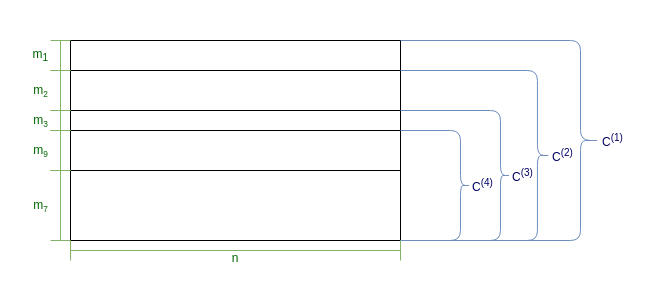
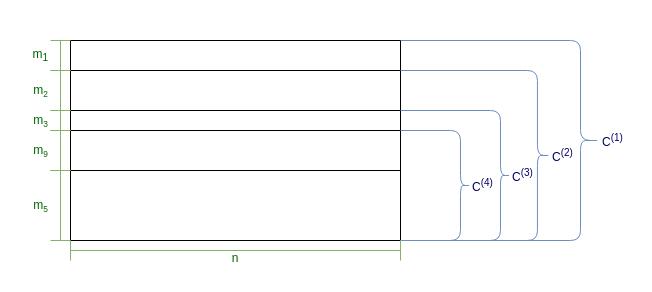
- <mxCell id="17" value="m&lt;span style=&quot;font-size: 10px;&quot;&gt;&lt;sub&gt;7&lt;/sub&gt;&lt;/span&gt;" style="shape=crossbar;whiteSpace=wrap;html=1;rounded=1;direction=south;labelPosition=left;verticalLabelPosition=middle;align=right;verticalAlign=middle;fillColor=#d5e8d4;gradientColor=#97d077;strokeColor=#82b366;fontColor=#006600;" vertex="1" parent="1"><mxGeometry x="50" y="170" width="20" height="70" as="geometry" /></mxCell>
+ <mxCell id="17" value="m&lt;span style=&quot;font-size: 10px;&quot;&gt;&lt;sub&gt;5&lt;/sub&gt;&lt;/span&gt;" style="shape=crossbar;whiteSpace=wrap;html=1;rounded=1;direction=south;labelPosition=left;verticalLabelPosition=middle;align=right;verticalAlign=middle;fillColor=#d5e8d4;gradientColor=#97d077;strokeColor=#82b366;fontColor=#006600;" vertex="1" parent="1"><mxGeometry x="50" y="170" width="20" height="70" as="geometry" /></mxCell>
